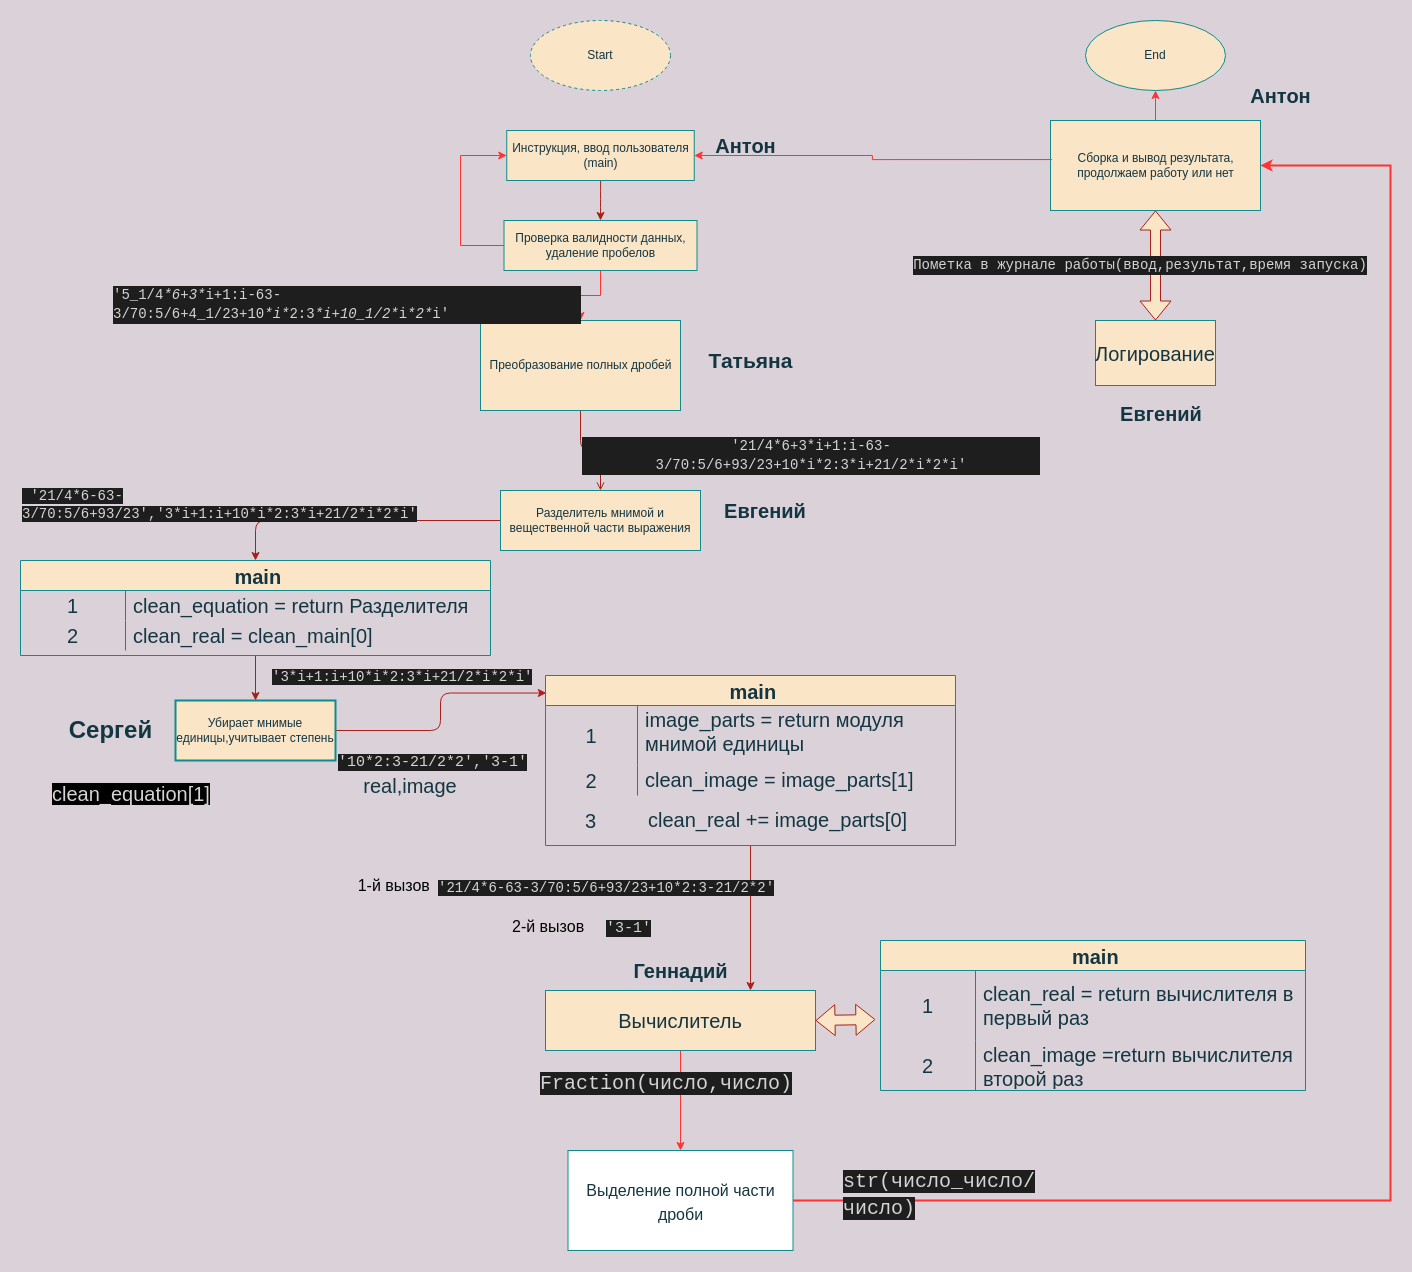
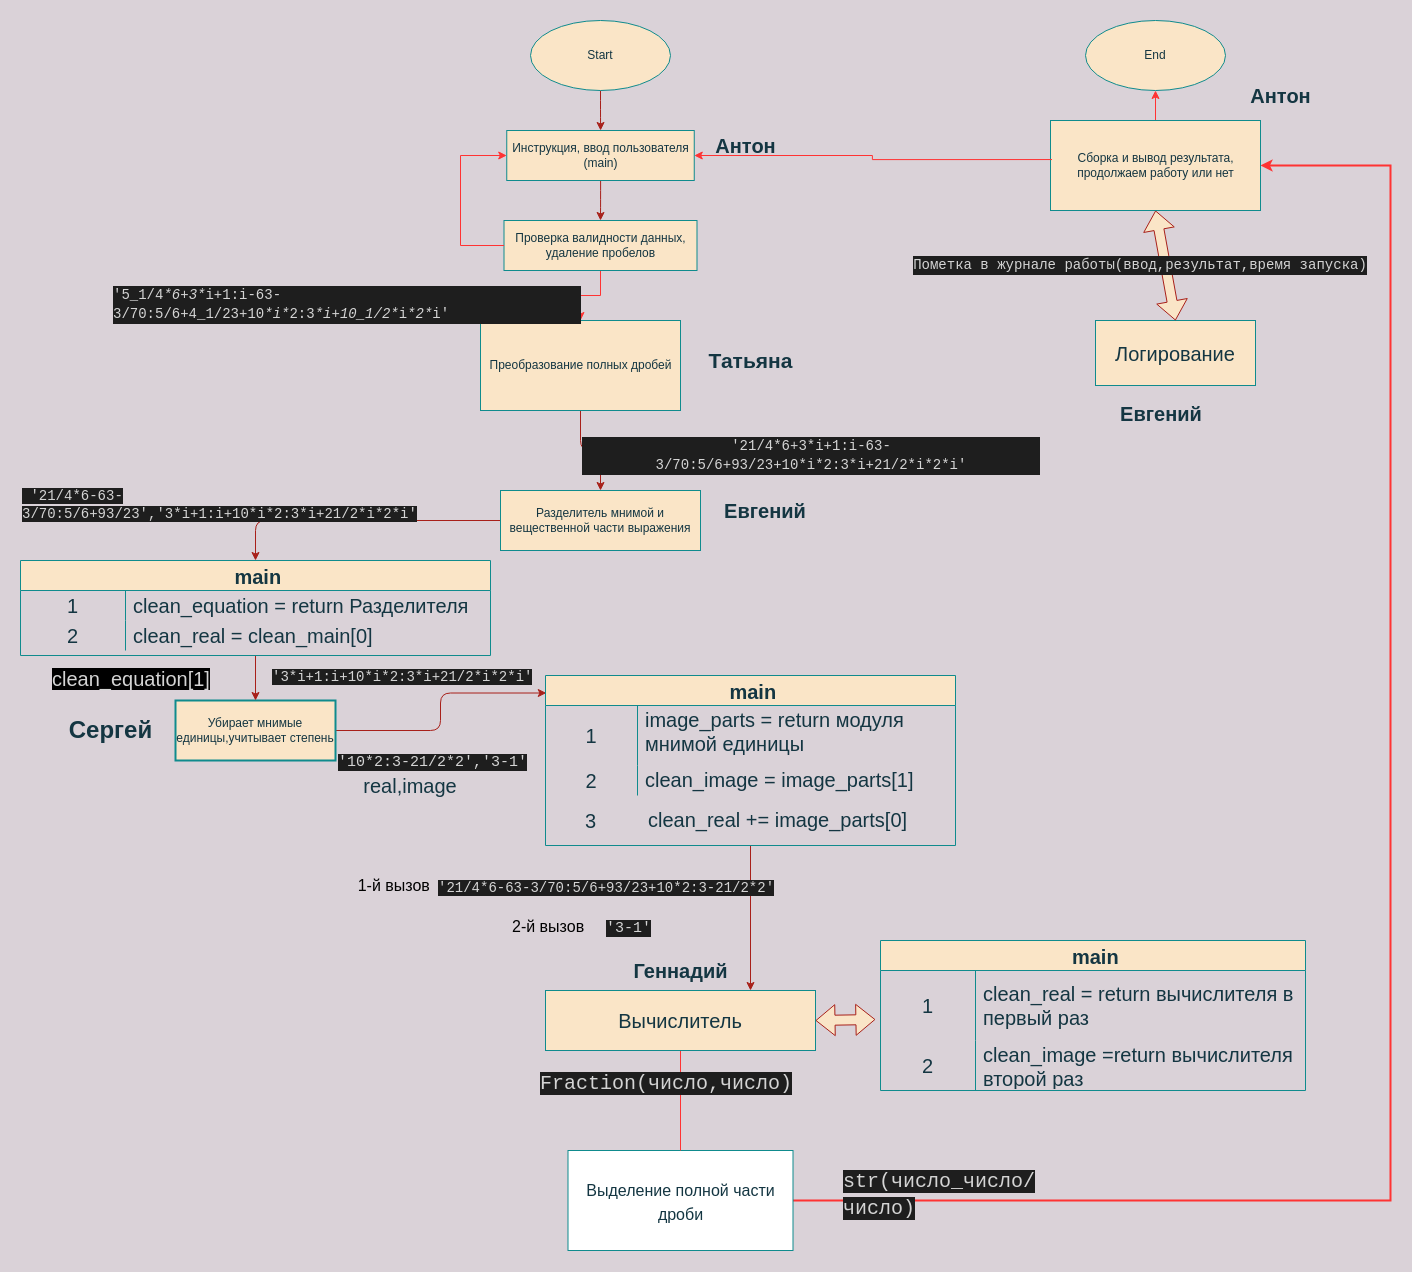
- <mxCell id="3" value="Start" style="ellipse;whiteSpace=wrap;html=1;rounded=0;sketch=0;fontColor=#143642;strokeColor=#0F8B8D;fillColor=#FAE5C7;dashed=1;" parent="1" vertex="1"><mxGeometry x="530" y="20" width="140" height="70" as="geometry" /></mxCell>
+ <mxCell id="3" value="Start" style="ellipse;whiteSpace=wrap;html=1;rounded=0;sketch=0;fontColor=#143642;strokeColor=#0F8B8D;fillColor=#FAE5C7;" parent="1" vertex="1"><mxGeometry x="530" y="20" width="140" height="70" as="geometry" /></mxCell>
+ <mxCell id="2" value="" style="edgeStyle=orthogonalEdgeStyle;curved=0;rounded=1;sketch=0;orthogonalLoop=1;jettySize=auto;html=1;fontColor=#143642;strokeColor=#A8201A;fillColor=#FAE5C7;" parent="1" source="3" target="5" edge="1"><mxGeometry relative="1" as="geometry" /></mxCell>
- <mxCell id="22" value="Логирование" style="rounded=0;whiteSpace=wrap;html=1;sketch=0;fontSize=20;fontColor=#143642;strokeColor=#0F8B8D;fillColor=#FAE5C7;" parent="1" vertex="1"><mxGeometry x="1095" y="320" width="120" height="65" as="geometry" /></mxCell>
+ <mxCell id="22" value="Логирование" style="rounded=0;whiteSpace=wrap;html=1;sketch=0;fontSize=20;fontColor=#143642;strokeColor=#0F8B8D;fillColor=#FAE5C7;" parent="1" vertex="1"><mxGeometry x="1095" y="320" width="160" height="65" as="geometry" /></mxCell>
- <mxCell id="6" value="" style="edgeStyle=orthogonalEdgeStyle;curved=0;rounded=1;sketch=0;orthogonalLoop=1;jettySize=auto;html=1;fontColor=#143642;strokeColor=#A8201A;fillColor=#FAE5C7;exitX=0.5;exitY=1;exitDx=0;exitDy=0;endArrow=open;" parent="1" source="7" target="9" edge="1"><mxGeometry relative="1" as="geometry"><mxPoint x="615" y="515" as="sourcePoint" /></mxGeometry></mxCell>
+ <mxCell id="6" value="" style="edgeStyle=orthogonalEdgeStyle;curved=0;rounded=1;sketch=0;orthogonalLoop=1;jettySize=auto;html=1;fontColor=#143642;strokeColor=#A8201A;fillColor=#FAE5C7;exitX=0.5;exitY=1;exitDx=0;exitDy=0;" parent="1" source="7" target="9" edge="1"><mxGeometry relative="1" as="geometry"><mxPoint x="615" y="515" as="sourcePoint" /></mxGeometry></mxCell>
- <mxCell id="16" value="&lt;span style=&quot;font-family: Helvetica; font-size: 20px; font-style: normal; font-variant-ligatures: normal; font-variant-caps: normal; font-weight: 400; letter-spacing: normal; orphans: 2; text-align: center; text-indent: 0px; text-transform: none; widows: 2; word-spacing: 0px; -webkit-text-stroke-width: 0px; text-decoration-thickness: initial; text-decoration-style: initial; text-decoration-color: initial; float: none; background-color: rgb(0, 0, 0); display: inline !important;&quot;&gt;&lt;font color=&quot;#d4d4d4&quot;&gt;clean_equation[1]&lt;/font&gt;&lt;/span&gt;" style="text;whiteSpace=wrap;html=1;fontSize=20;fontColor=#143642;" parent="1" vertex="1"><mxGeometry x="50" y="775" width="180" height="40" as="geometry" /></mxCell>
+ <mxCell id="16" value="&lt;span style=&quot;font-family: Helvetica; font-size: 20px; font-style: normal; font-variant-ligatures: normal; font-variant-caps: normal; font-weight: 400; letter-spacing: normal; orphans: 2; text-align: center; text-indent: 0px; text-transform: none; widows: 2; word-spacing: 0px; -webkit-text-stroke-width: 0px; text-decoration-thickness: initial; text-decoration-style: initial; text-decoration-color: initial; float: none; background-color: rgb(0, 0, 0); display: inline !important;&quot;&gt;&lt;font color=&quot;#d4d4d4&quot;&gt;clean_equation[1]&lt;/font&gt;&lt;/span&gt;" style="text;whiteSpace=wrap;html=1;fontSize=20;fontColor=#143642;" parent="1" vertex="1"><mxGeometry x="50" y="660" width="180" height="40" as="geometry" /></mxCell>
- <mxCell id="17" value="" style="edgeStyle=orthogonalEdgeStyle;rounded=0;orthogonalLoop=1;jettySize=auto;html=1;fontSize=16;fontColor=#000000;strokeColor=#FF3333;" parent="1" source="18" target="15" edge="1"><mxGeometry relative="1" as="geometry" /></mxCell>
+ <mxCell id="17" value="" style="edgeStyle=orthogonalEdgeStyle;rounded=0;orthogonalLoop=1;jettySize=auto;html=1;fontSize=16;fontColor=#000000;strokeColor=#FF3333;endArrow=none;" parent="1" source="18" target="15" edge="1"><mxGeometry relative="1" as="geometry" /></mxCell>
